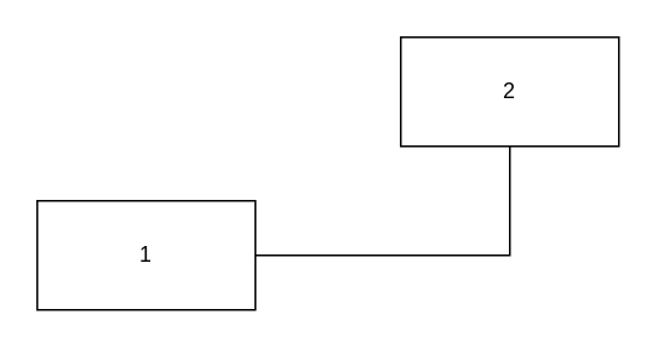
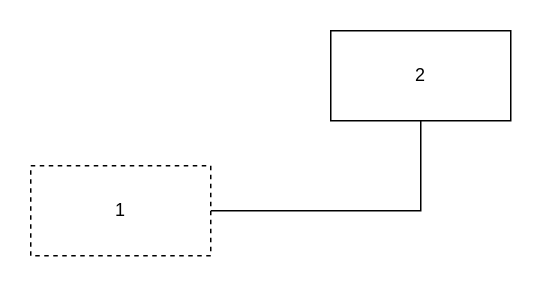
- <mxCell id="3" value="1" style="rounded=0;whiteSpace=wrap;html=1;" vertex="1" parent="1"><mxGeometry x="20" y="110" width="120" height="60" as="geometry" /></mxCell>
+ <mxCell id="3" value="1" style="rounded=0;whiteSpace=wrap;html=1;dashed=1;" vertex="1" parent="1"><mxGeometry x="20" y="110" width="120" height="60" as="geometry" /></mxCell>
